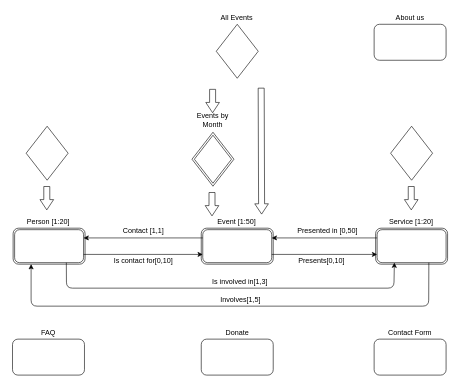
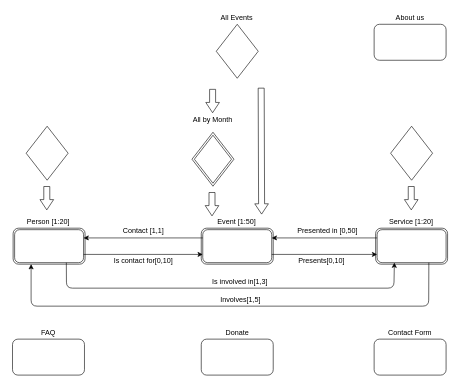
- <mxCell id="36" value="Events by Month" style="text;html=1;strokeColor=none;fillColor=none;align=center;verticalAlign=middle;whiteSpace=wrap;rounded=0;" parent="1" vertex="1"><mxGeometry x="314.25" y="190" width="80" height="20" as="geometry" /></mxCell>
+ <mxCell id="36" value="All by Month" style="text;html=1;strokeColor=none;fillColor=none;align=center;verticalAlign=middle;whiteSpace=wrap;rounded=0;" parent="1" vertex="1"><mxGeometry x="314.25" y="190" width="80" height="20" as="geometry" /></mxCell>
